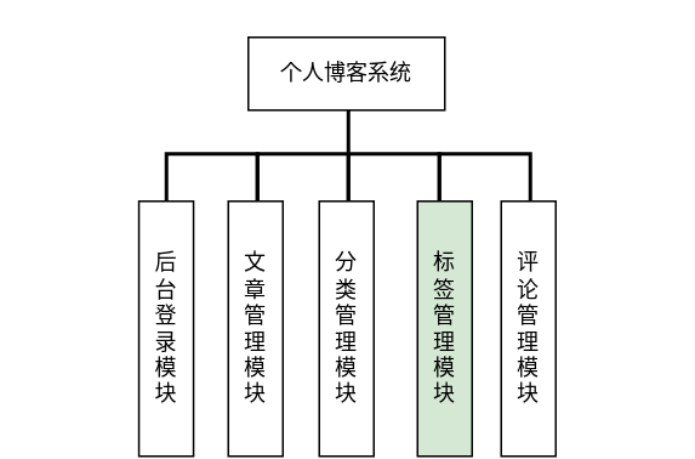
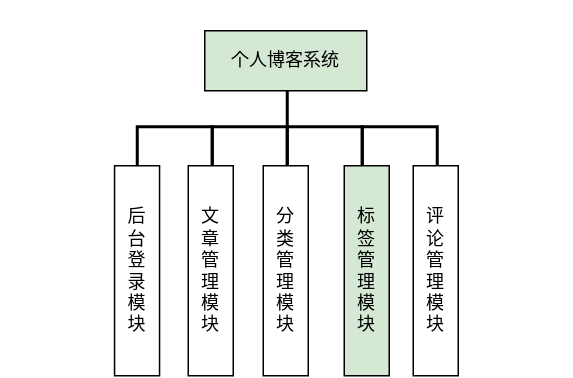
- <mxCell id="3" value="个人博客系统" style="whiteSpace=wrap;html=1;align=center;" vertex="1" parent="1"><mxGeometry x="136" y="20" width="108" height="40" as="geometry" /></mxCell>
+ <mxCell id="3" value="个人博客系统" style="whiteSpace=wrap;html=1;align=center;fillColor=#d5e8d4;" vertex="1" parent="1"><mxGeometry x="136" y="20" width="108" height="40" as="geometry" /></mxCell>
